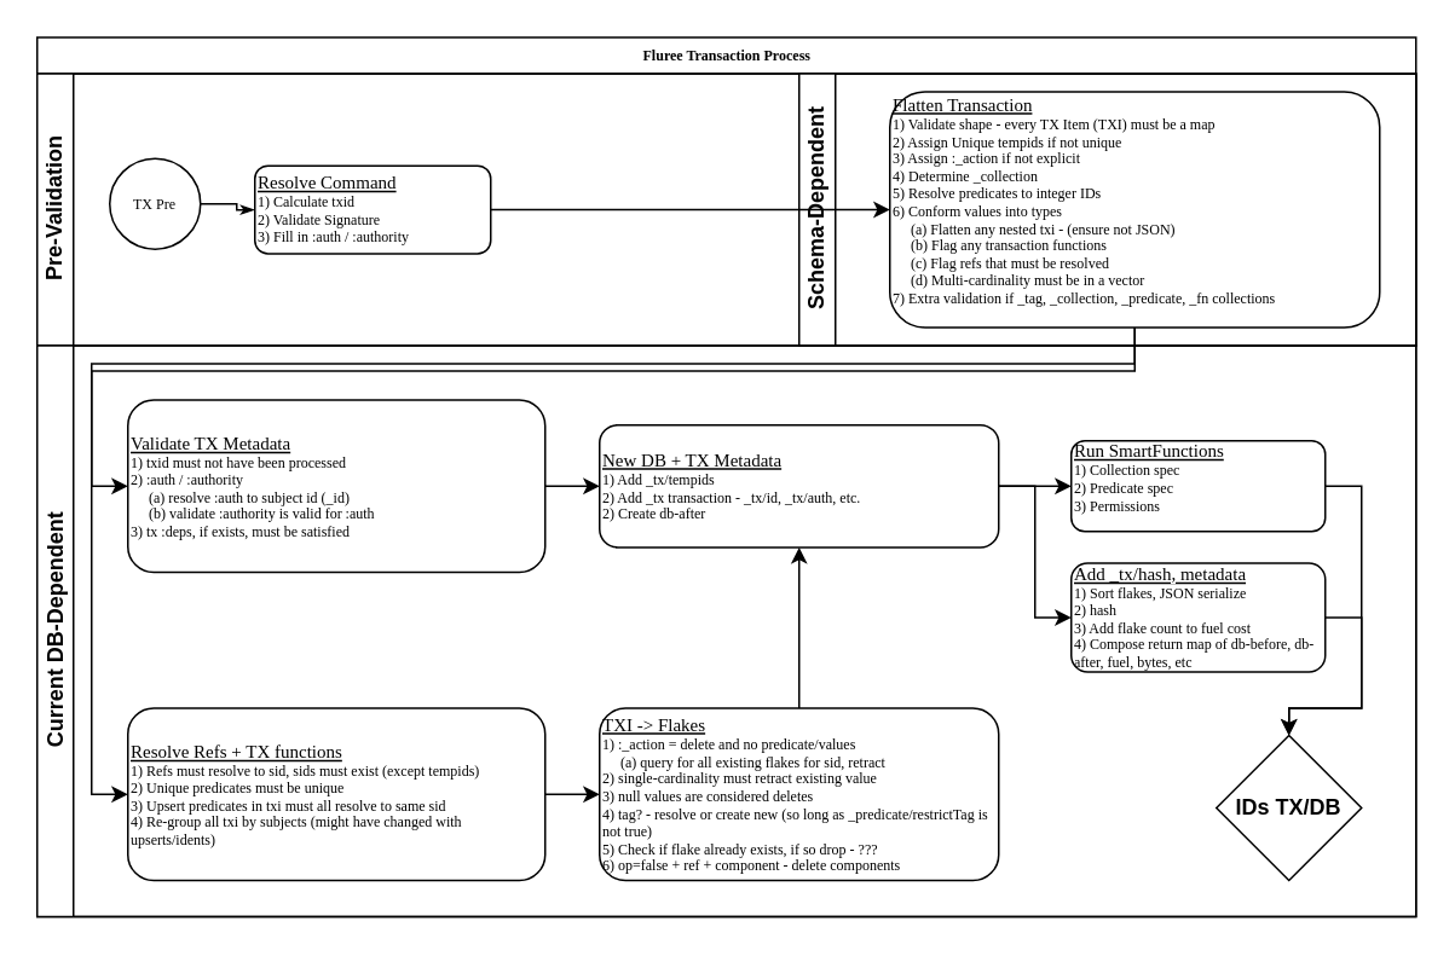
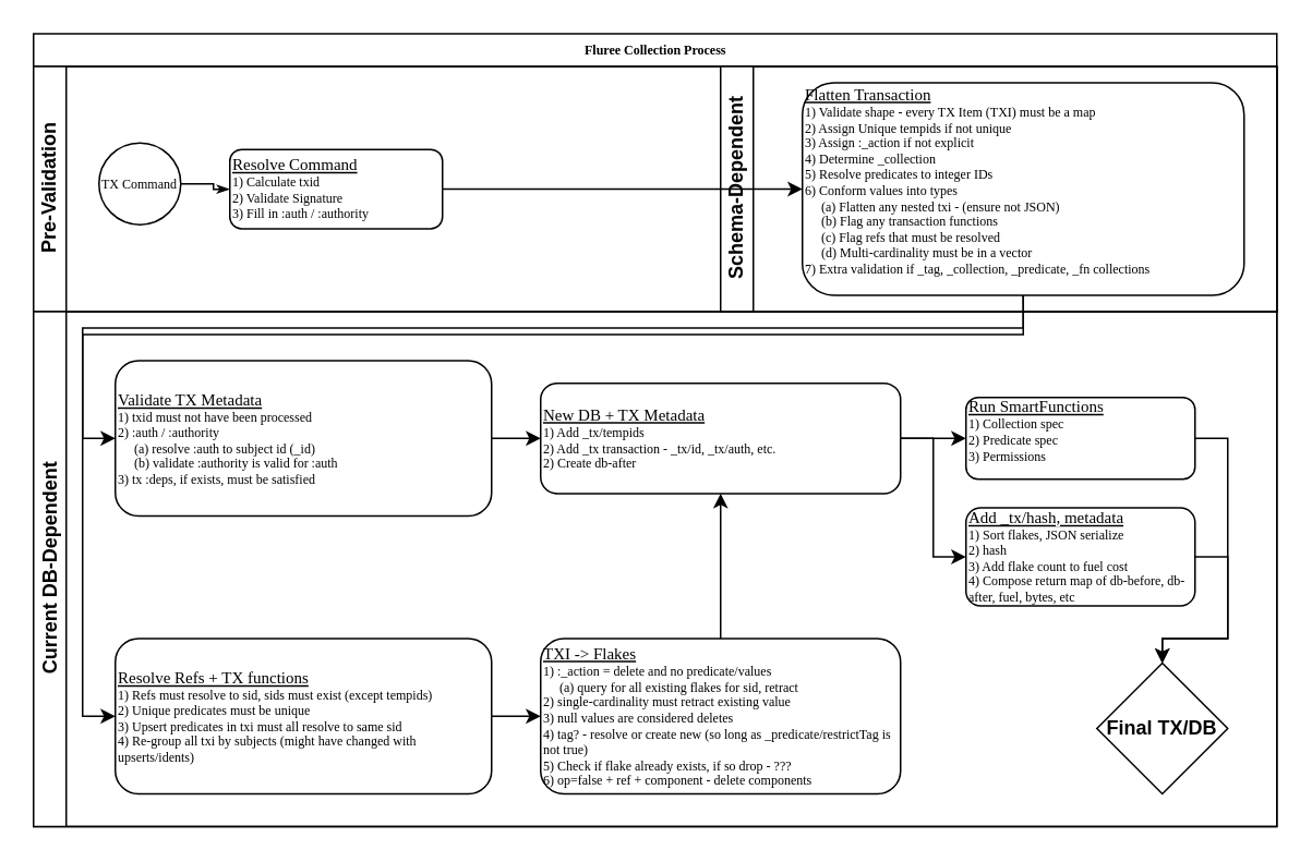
- <mxCell id="2" value="Fluree Transaction Process" style="swimlane;html=1;childLayout=stackLayout;horizontal=1;startSize=20;horizontalStack=0;rounded=0;shadow=0;labelBackgroundColor=none;strokeWidth=1;fontFamily=Verdana;fontSize=8;align=center;" parent="1" vertex="1"><mxGeometry x="20" y="20" width="760" height="485" as="geometry" /></mxCell>
+ <mxCell id="2" value="Fluree Collection Process" style="swimlane;html=1;childLayout=stackLayout;horizontal=1;startSize=20;horizontalStack=0;rounded=0;shadow=0;labelBackgroundColor=none;strokeWidth=1;fontFamily=Verdana;fontSize=8;align=center;" parent="1" vertex="1"><mxGeometry x="20" y="20" width="760" height="485" as="geometry" /></mxCell>
- <mxCell id="7" value="TX Pre" style="ellipse;whiteSpace=wrap;html=1;rounded=0;shadow=0;labelBackgroundColor=none;strokeWidth=1;fontFamily=Verdana;fontSize=8;align=center;" parent="3" vertex="1"><mxGeometry x="40" y="46.75" width="50" height="50" as="geometry" /></mxCell>
+ <mxCell id="7" value="TX Command" style="ellipse;whiteSpace=wrap;html=1;rounded=0;shadow=0;labelBackgroundColor=none;strokeWidth=1;fontFamily=Verdana;fontSize=8;align=center;" parent="3" vertex="1"><mxGeometry x="40" y="46.75" width="50" height="50" as="geometry" /></mxCell>
- <mxCell id="24" value="IDs TX/DB" style="rhombus;whiteSpace=wrap;html=1;align=center;fontStyle=1" vertex="1" parent="10"><mxGeometry x="650" y="215" width="80" height="80" as="geometry" /></mxCell>
+ <mxCell id="24" value="Final TX/DB" style="rhombus;whiteSpace=wrap;html=1;align=center;fontStyle=1" vertex="1" parent="10"><mxGeometry x="650" y="215" width="80" height="80" as="geometry" /></mxCell>
